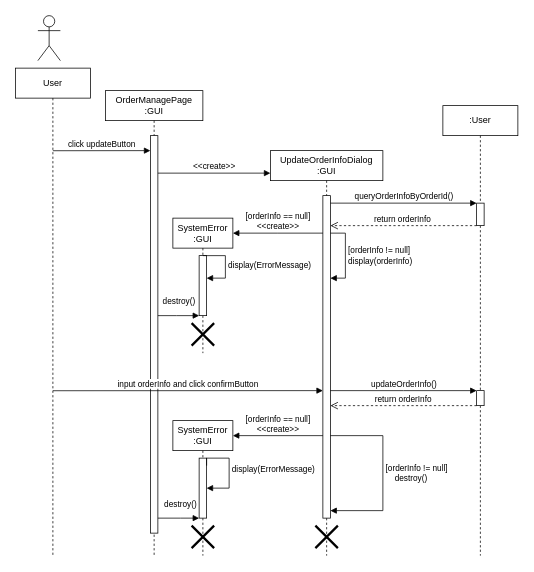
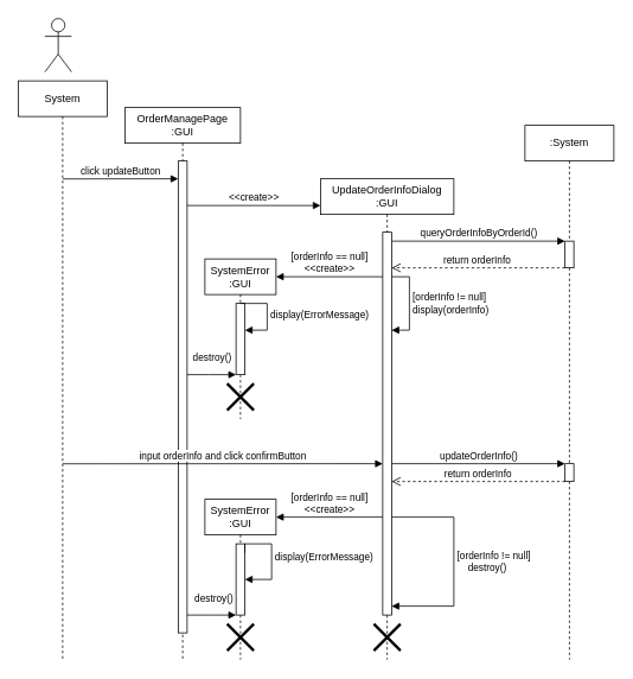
- <mxCell id="3" value="User" style="shape=umlLifeline;perimeter=lifelinePerimeter;whiteSpace=wrap;html=1;container=1;dropTarget=0;collapsible=0;recursiveResize=0;outlineConnect=0;portConstraint=eastwest;newEdgeStyle={&quot;edgeStyle&quot;:&quot;elbowEdgeStyle&quot;,&quot;elbow&quot;:&quot;vertical&quot;,&quot;curved&quot;:0,&quot;rounded&quot;:0};" vertex="1" parent="1"><mxGeometry x="20" y="90" width="100" height="650" as="geometry" /></mxCell>
+ <mxCell id="3" value="System" style="shape=umlLifeline;perimeter=lifelinePerimeter;whiteSpace=wrap;html=1;container=1;dropTarget=0;collapsible=0;recursiveResize=0;outlineConnect=0;portConstraint=eastwest;newEdgeStyle={&quot;edgeStyle&quot;:&quot;elbowEdgeStyle&quot;,&quot;elbow&quot;:&quot;vertical&quot;,&quot;curved&quot;:0,&quot;rounded&quot;:0};" vertex="1" parent="1"><mxGeometry x="20" y="90" width="100" height="650" as="geometry" /></mxCell>
- <mxCell id="14" value=":User" style="shape=umlLifeline;perimeter=lifelinePerimeter;whiteSpace=wrap;html=1;container=1;dropTarget=0;collapsible=0;recursiveResize=0;outlineConnect=0;portConstraint=eastwest;newEdgeStyle={&quot;edgeStyle&quot;:&quot;elbowEdgeStyle&quot;,&quot;elbow&quot;:&quot;vertical&quot;,&quot;curved&quot;:0,&quot;rounded&quot;:0};" vertex="1" parent="1"><mxGeometry x="590" y="140" width="100" height="600" as="geometry" /></mxCell>
+ <mxCell id="14" value=":System" style="shape=umlLifeline;perimeter=lifelinePerimeter;whiteSpace=wrap;html=1;container=1;dropTarget=0;collapsible=0;recursiveResize=0;outlineConnect=0;portConstraint=eastwest;newEdgeStyle={&quot;edgeStyle&quot;:&quot;elbowEdgeStyle&quot;,&quot;elbow&quot;:&quot;vertical&quot;,&quot;curved&quot;:0,&quot;rounded&quot;:0};" vertex="1" parent="1"><mxGeometry x="590" y="140" width="100" height="600" as="geometry" /></mxCell>
